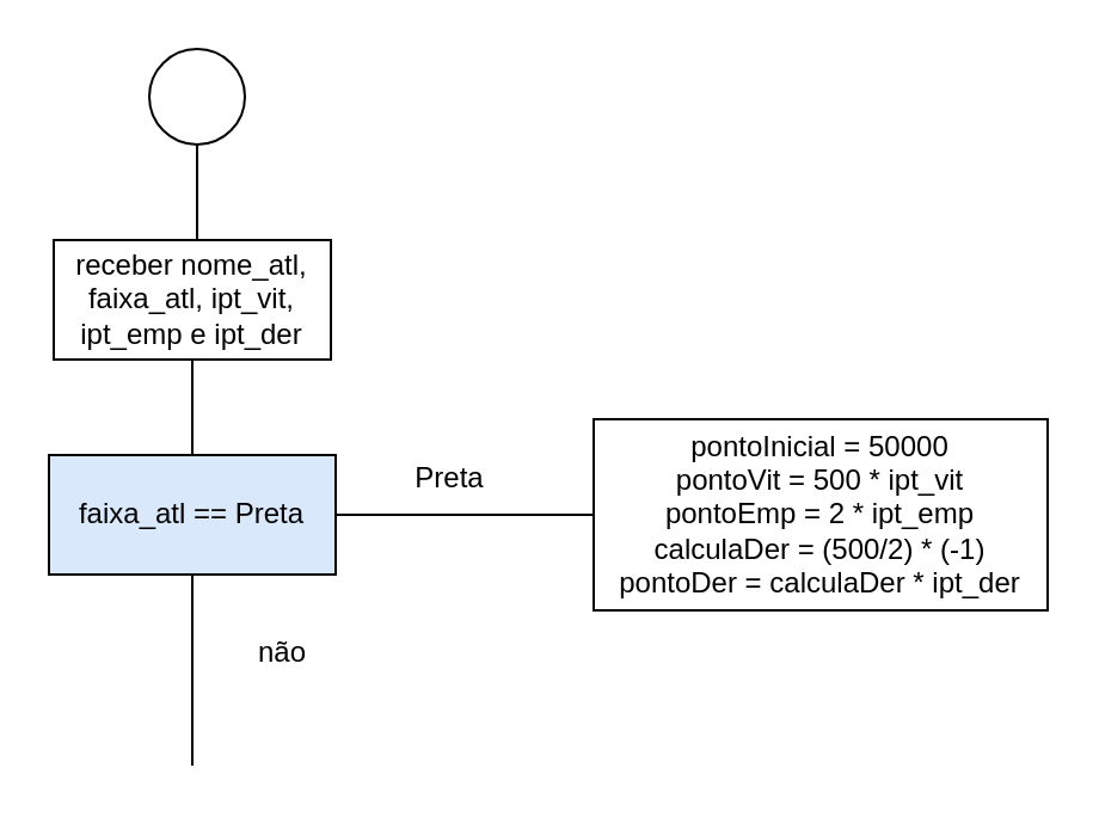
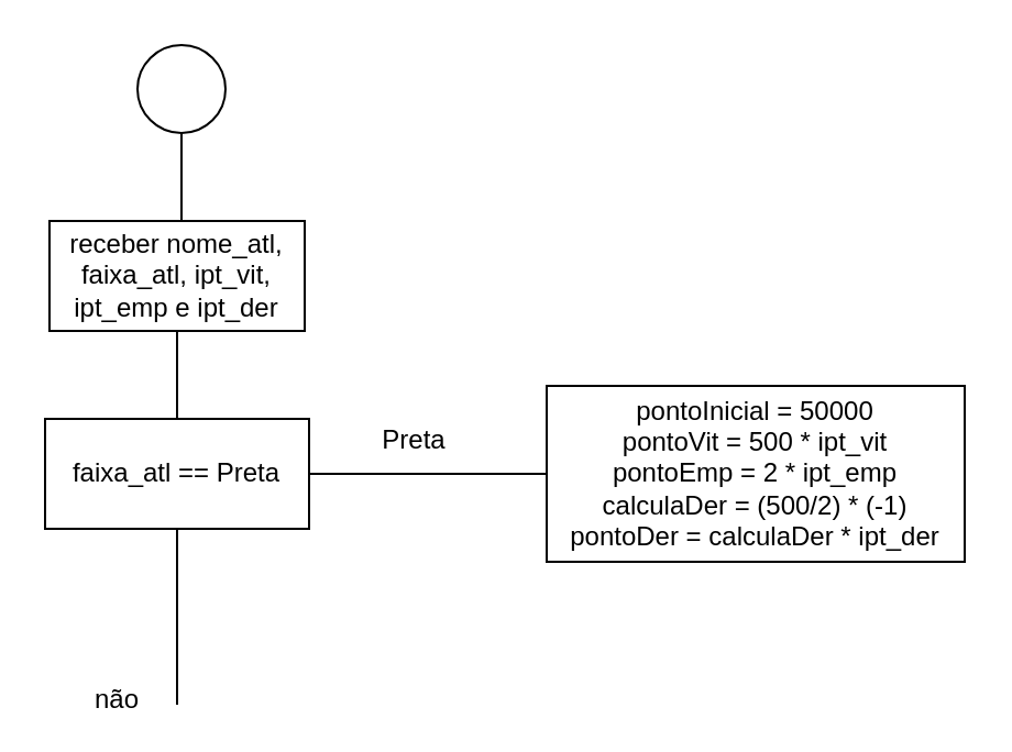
- <mxCell id="6" value="faixa_atl == Preta" style="rounded=0;whiteSpace=wrap;html=1;fillColor=#dae8fc;" vertex="1" parent="1"><mxGeometry x="20" y="190" width="120" height="50" as="geometry" /></mxCell>
+ <mxCell id="6" value="faixa_atl == Preta" style="rounded=0;whiteSpace=wrap;html=1;" vertex="1" parent="1"><mxGeometry x="20" y="190" width="120" height="50" as="geometry" /></mxCell>
- <mxCell id="11" value="não" style="text;html=1;strokeColor=none;fillColor=none;align=center;verticalAlign=middle;whiteSpace=wrap;rounded=0;" vertex="1" parent="1"><mxGeometry x="88" y="260" width="60" height="25" as="geometry" /></mxCell>
+ <mxCell id="11" value="não" style="text;html=1;strokeColor=none;fillColor=none;align=center;verticalAlign=middle;whiteSpace=wrap;rounded=0;" vertex="1" parent="1"><mxGeometry x="23" y="305" width="60" height="25" as="geometry" /></mxCell>
